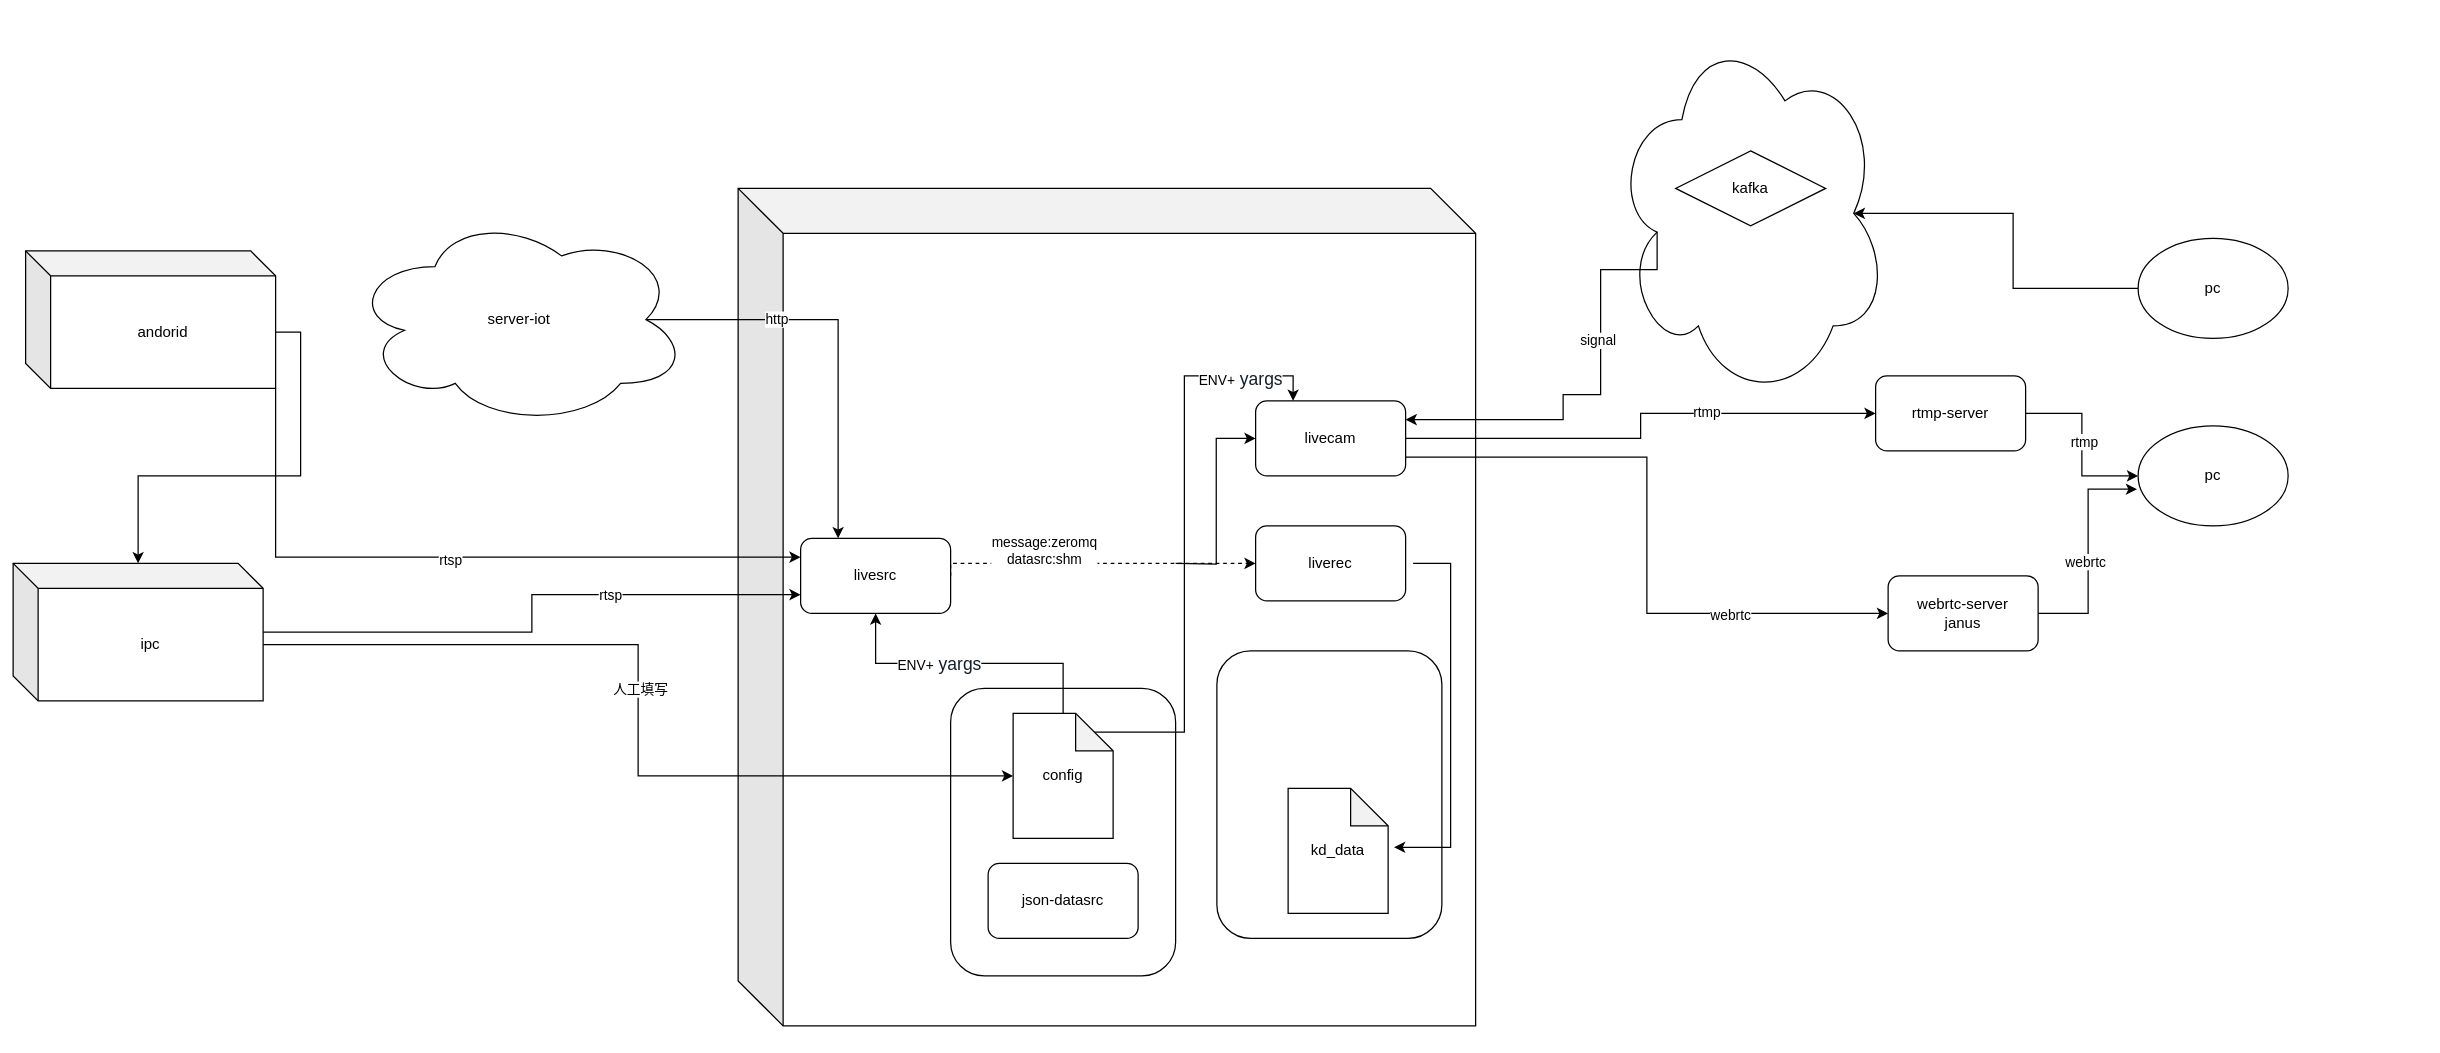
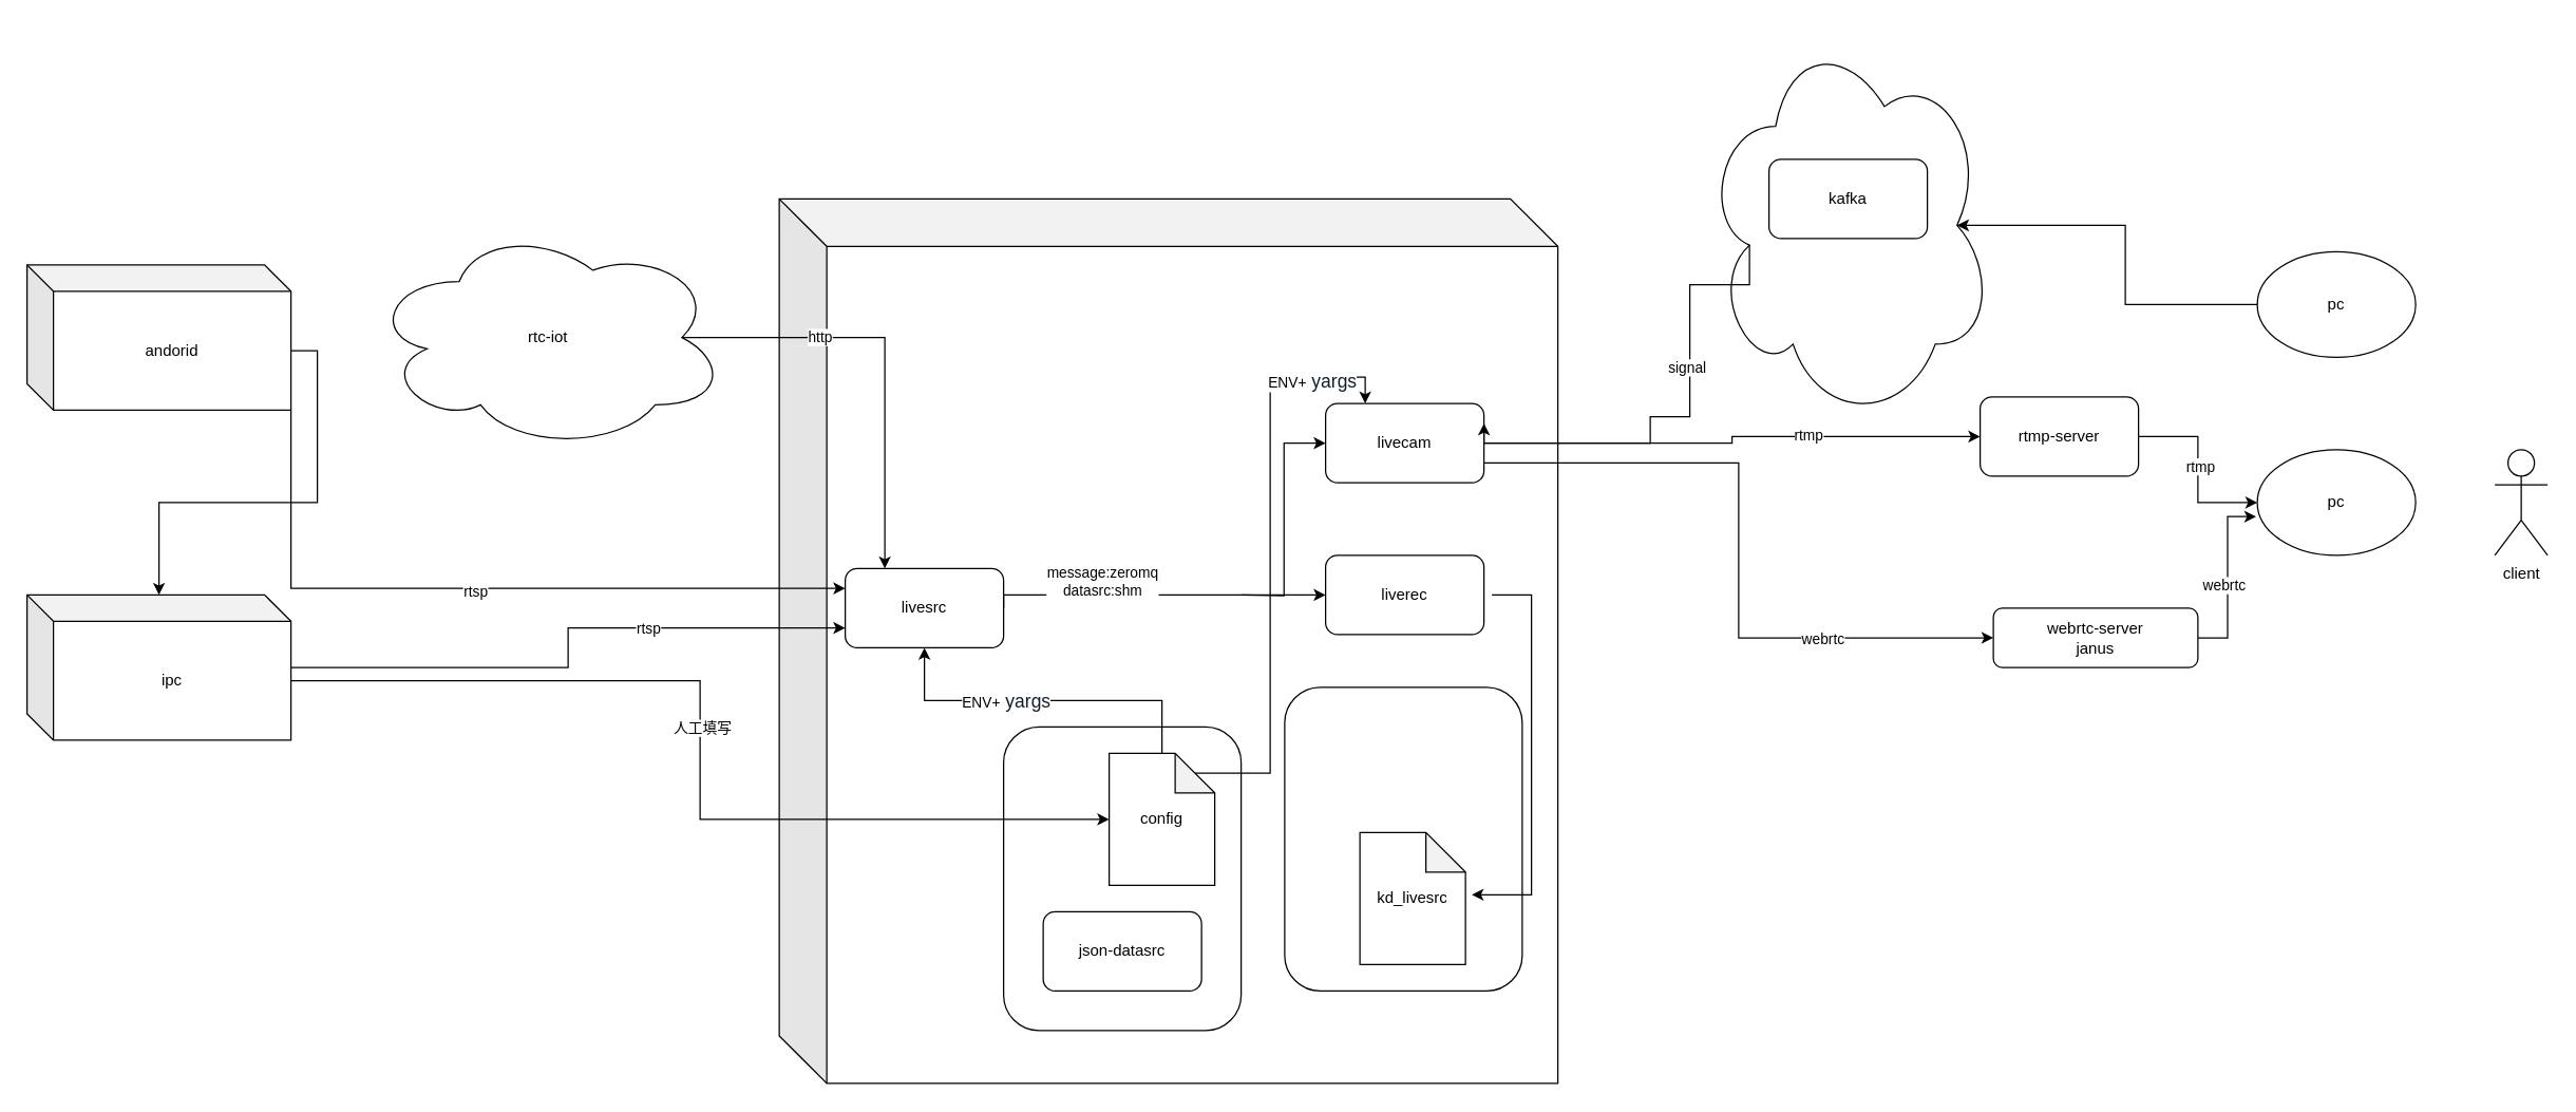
- <mxCell id="47" value="kafka" style="rhombus;whiteSpace=wrap;html=1;" vertex="1" parent="1"><mxGeometry x="1340" y="120" width="120" height="60" as="geometry" /></mxCell>
+ <mxCell id="47" value="kafka" style="rounded=1;whiteSpace=wrap;html=1;" vertex="1" parent="1"><mxGeometry x="1340" y="120" width="120" height="60" as="geometry" /></mxCell>
- <mxCell id="7" value="server-iot" style="ellipse;shape=cloud;whiteSpace=wrap;html=1;" vertex="1" parent="1"><mxGeometry x="280" y="170" width="270" height="170" as="geometry" /></mxCell>
+ <mxCell id="7" value="rtc-iot" style="ellipse;shape=cloud;whiteSpace=wrap;html=1;" vertex="1" parent="1"><mxGeometry x="280" y="170" width="270" height="170" as="geometry" /></mxCell>
- <mxCell id="27" value="livecam" style="rounded=1;whiteSpace=wrap;html=1;" vertex="1" parent="1"><mxGeometry x="1004" y="320" width="120" height="60" as="geometry" /></mxCell>
+ <mxCell id="27" value="livecam" style="rounded=1;whiteSpace=wrap;html=1;" vertex="1" parent="1"><mxGeometry x="1004" y="305" width="120" height="60" as="geometry" /></mxCell>
+ <mxCell id="38" value="client&lt;br&gt;" style="shape=umlActor;verticalLabelPosition=bottom;verticalAlign=top;html=1;outlineConnect=0;" vertex="1" parent="1"><mxGeometry x="1890" y="340" width="40" height="80" as="geometry" /></mxCell>
- <mxCell id="19" style="edgeStyle=orthogonalEdgeStyle;rounded=0;orthogonalLoop=1;jettySize=auto;html=1;exitX=1;exitY=0.5;exitDx=0;exitDy=0;dashed=1;" edge="1" parent="1" source="21" target="29"><mxGeometry relative="1" as="geometry"><mxPoint x="920" y="440" as="sourcePoint" /><Array as="points"><mxPoint x="870" y="450" /><mxPoint x="870" y="450" /></Array></mxGeometry></mxCell>
+ <mxCell id="19" style="edgeStyle=orthogonalEdgeStyle;rounded=0;orthogonalLoop=1;jettySize=auto;html=1;exitX=1;exitY=0.5;exitDx=0;exitDy=0;" edge="1" parent="1" source="21" target="29"><mxGeometry relative="1" as="geometry"><mxPoint x="920" y="440" as="sourcePoint" /><Array as="points"><mxPoint x="870" y="450" /><mxPoint x="870" y="450" /></Array></mxGeometry></mxCell>
- <mxCell id="37" value="webrtc-server&lt;br&gt;janus" style="rounded=1;whiteSpace=wrap;html=1;" vertex="1" parent="1"><mxGeometry x="1510" y="460" width="120" height="60" as="geometry" /></mxCell>
+ <mxCell id="37" value="webrtc-server&lt;br&gt;janus" style="rounded=1;whiteSpace=wrap;html=1;" vertex="1" parent="1"><mxGeometry x="1510" y="460" width="155" height="45" as="geometry" /></mxCell>
- <mxCell id="16" value="ipc" style="shape=cube;whiteSpace=wrap;html=1;boundedLbl=1;backgroundOutline=1;darkOpacity=0.05;darkOpacity2=0.1;" vertex="1" parent="1"><mxGeometry x="10" y="450" width="200" height="110" as="geometry" /></mxCell>
+ <mxCell id="16" value="ipc" style="shape=cube;whiteSpace=wrap;html=1;boundedLbl=1;backgroundOutline=1;darkOpacity=0.05;darkOpacity2=0.1;" vertex="1" parent="1"><mxGeometry x="20" y="450" width="200" height="110" as="geometry" /></mxCell>
- <mxCell id="45" value="config" style="shape=note;whiteSpace=wrap;html=1;backgroundOutline=1;darkOpacity=0.05;" vertex="1" parent="1"><mxGeometry x="810" y="570" width="80" height="100" as="geometry" /></mxCell>
+ <mxCell id="45" value="config" style="shape=note;whiteSpace=wrap;html=1;backgroundOutline=1;darkOpacity=0.05;" vertex="1" parent="1"><mxGeometry x="840" y="570" width="80" height="100" as="geometry" /></mxCell>
- <mxCell id="46" value="kd_data" style="shape=note;whiteSpace=wrap;html=1;backgroundOutline=1;darkOpacity=0.05;" vertex="1" parent="1"><mxGeometry x="1030" y="630" width="80" height="100" as="geometry" /></mxCell>
+ <mxCell id="46" value="kd_livesrc" style="shape=note;whiteSpace=wrap;html=1;backgroundOutline=1;darkOpacity=0.05;" vertex="1" parent="1"><mxGeometry x="1030" y="630" width="80" height="100" as="geometry" /></mxCell>
